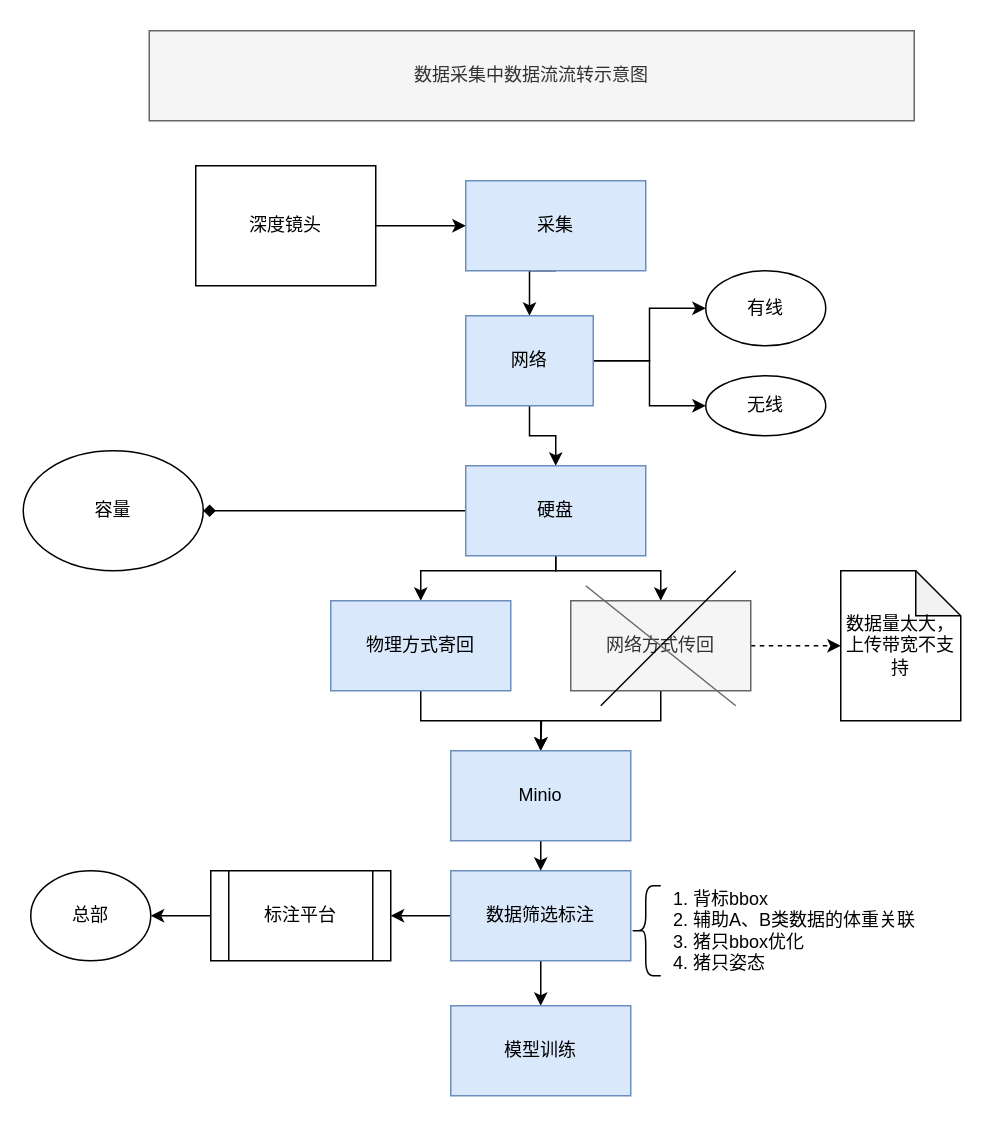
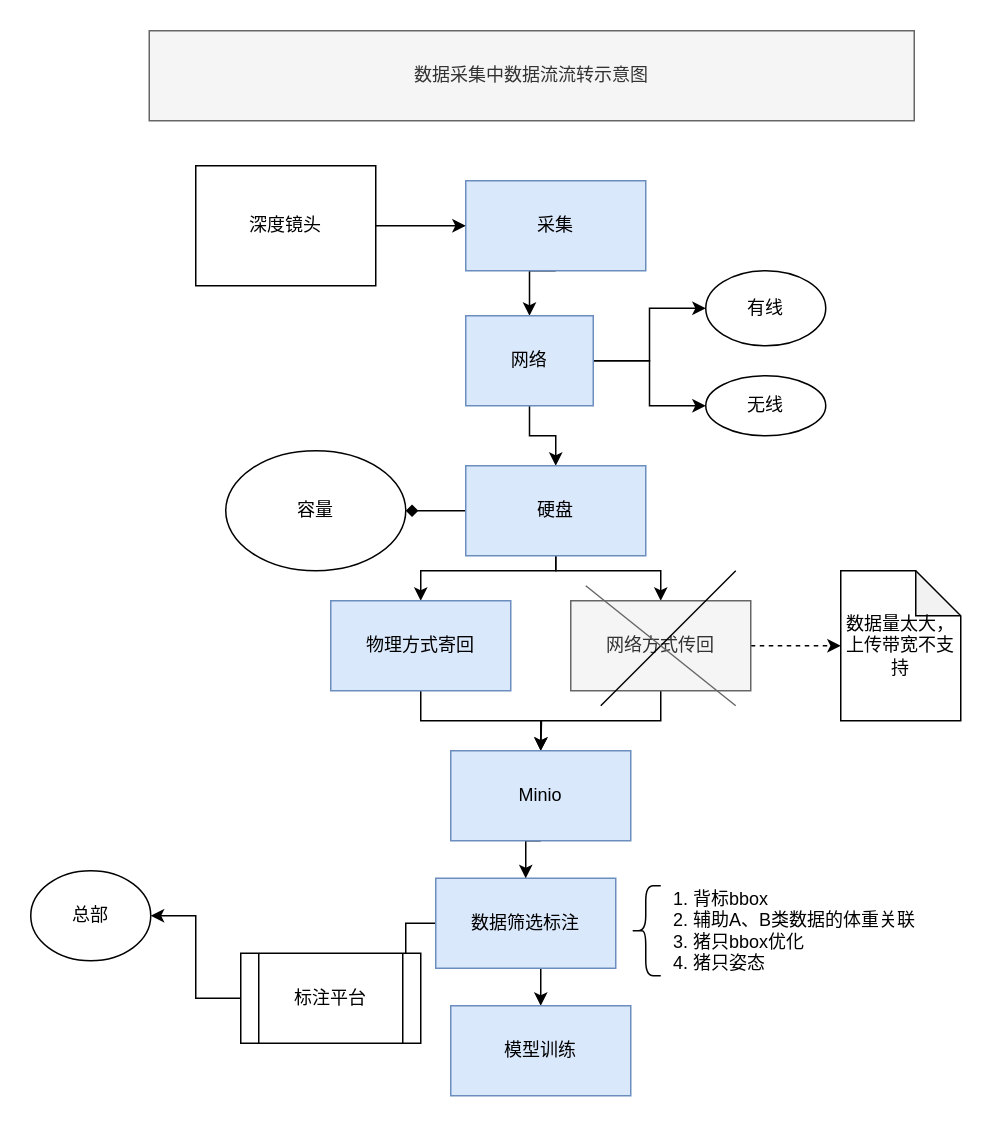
- <mxCell id="24" value="容量" style="ellipse;whiteSpace=wrap;html=1;" vertex="1" parent="1"><mxGeometry x="15" y="300" width="120" height="80" as="geometry" /></mxCell>
+ <mxCell id="24" value="容量" style="ellipse;whiteSpace=wrap;html=1;" vertex="1" parent="1"><mxGeometry x="150" y="300" width="120" height="80" as="geometry" /></mxCell>
- <mxCell id="32" value="标注平台" style="shape=process;whiteSpace=wrap;html=1;backgroundOutline=1;" vertex="1" parent="1"><mxGeometry x="140" y="580" width="120" height="60" as="geometry" /></mxCell>
+ <mxCell id="32" value="标注平台" style="shape=process;whiteSpace=wrap;html=1;backgroundOutline=1;" vertex="1" parent="1"><mxGeometry x="160" y="635" width="120" height="60" as="geometry" /></mxCell>
- <mxCell id="23" value="数据筛选标注" style="rounded=0;whiteSpace=wrap;html=1;fillColor=#dae8fc;strokeColor=#6c8ebf;" vertex="1" parent="1"><mxGeometry x="300" y="580" width="120" height="60" as="geometry" /></mxCell>
+ <mxCell id="23" value="数据筛选标注" style="rounded=0;whiteSpace=wrap;html=1;fillColor=#dae8fc;strokeColor=#6c8ebf;" vertex="1" parent="1"><mxGeometry x="290" y="585" width="120" height="60" as="geometry" /></mxCell>
